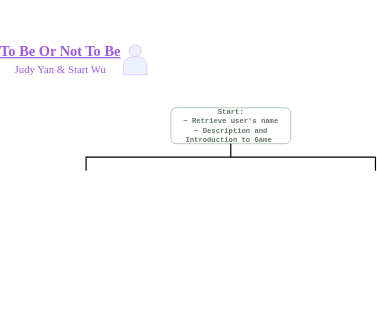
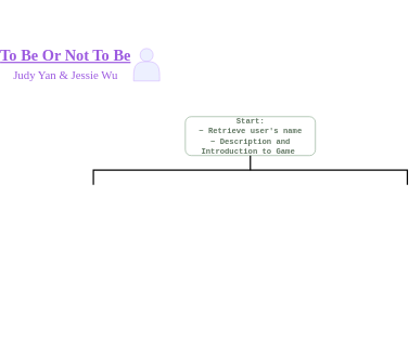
- <mxCell id="3" value="&lt;font color=&quot;#9c5ae0&quot; data-font-src=&quot;https://fonts.googleapis.com/css?family=Boogalo&quot; face=&quot;Boogalo&quot;&gt;&lt;u style=&quot;&quot;&gt;To Be Or Not To Be&lt;/u&gt;&lt;/font&gt;&lt;div&gt;&lt;span style=&quot;font-weight: normal;&quot;&gt;&lt;font color=&quot;#9c5ae0&quot; style=&quot;font-size: 18px;&quot;&gt;&lt;font style=&quot;&quot; face=&quot;Boogalo&quot;&gt;Judy Yan &amp;amp;&lt;/font&gt;&lt;span style=&quot;font-family: Boogalo; background-color: initial;&quot;&gt;&amp;nbsp;Start Wu&lt;/span&gt;&lt;/font&gt;&lt;/span&gt;&lt;/div&gt;" style="text;strokeColor=none;fillColor=none;html=1;fontSize=24;fontStyle=1;verticalAlign=middle;align=center;" vertex="1" parent="1"><mxGeometry x="20" y="79" width="150" height="40" as="geometry" /></mxCell>
+ <mxCell id="3" value="&lt;font color=&quot;#9c5ae0&quot; data-font-src=&quot;https://fonts.googleapis.com/css?family=Boogalo&quot; face=&quot;Boogalo&quot;&gt;&lt;u style=&quot;&quot;&gt;To Be Or Not To Be&lt;/u&gt;&lt;/font&gt;&lt;div&gt;&lt;span style=&quot;font-weight: normal;&quot;&gt;&lt;font color=&quot;#9c5ae0&quot; style=&quot;font-size: 18px;&quot;&gt;&lt;font style=&quot;&quot; face=&quot;Boogalo&quot;&gt;Judy Yan &amp;amp;&lt;/font&gt;&lt;span style=&quot;font-family: Boogalo; background-color: initial;&quot;&gt;&amp;nbsp;Jessie Wu&lt;/span&gt;&lt;/font&gt;&lt;/span&gt;&lt;/div&gt;" style="text;strokeColor=none;fillColor=none;html=1;fontSize=24;fontStyle=1;verticalAlign=middle;align=center;" vertex="1" parent="1"><mxGeometry x="20" y="79" width="150" height="40" as="geometry" /></mxCell>
